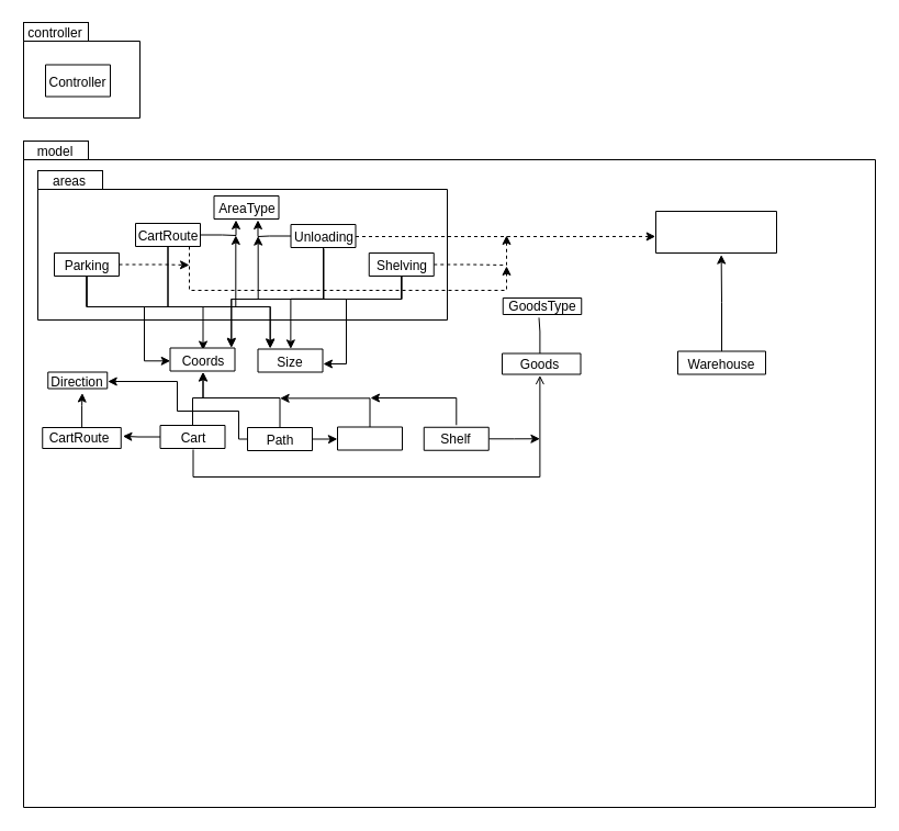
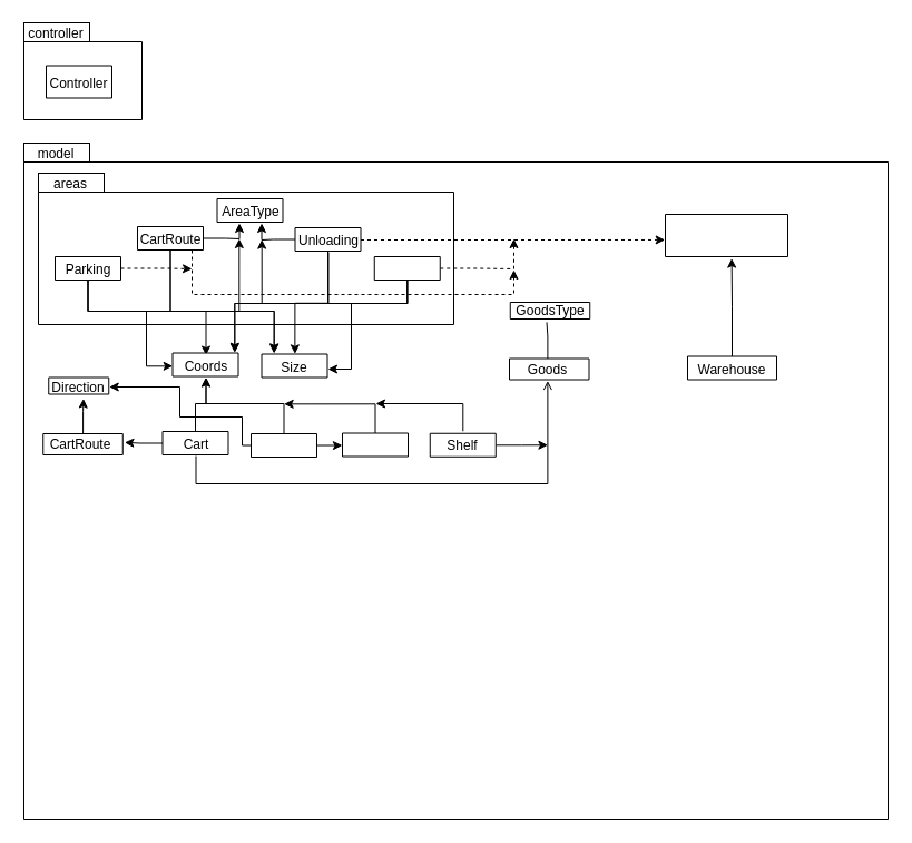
- <mxCell id="30" value="Shelving" style="text;html=1;strokeColor=none;fillColor=none;align=center;verticalAlign=middle;whiteSpace=wrap;rounded=0;" vertex="1" parent="1"><mxGeometry x="345.75" y="232" width="40" height="20" as="geometry" /></mxCell>
- <mxCell id="55" value="&lt;div&gt;Path&lt;/div&gt;" style="text;html=1;strokeColor=none;fillColor=none;align=center;verticalAlign=middle;whiteSpace=wrap;rounded=0;" vertex="1" parent="1"><mxGeometry x="235" y="391" width="40" height="20" as="geometry" /></mxCell>
